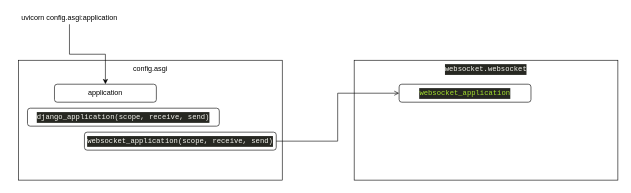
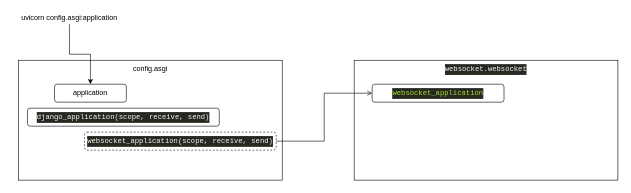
- <mxCell id="4" value="&lt;span&gt;application&lt;/span&gt;" style="rounded=1;whiteSpace=wrap;html=1;" vertex="1" parent="1"><mxGeometry x="90" y="140" width="170" height="30" as="geometry" /></mxCell>
+ <mxCell id="4" value="&lt;span&gt;application&lt;/span&gt;" style="rounded=1;whiteSpace=wrap;html=1;" vertex="1" parent="1"><mxGeometry x="90" y="140" width="120" height="30" as="geometry" /></mxCell>
- <mxCell id="9" value="&lt;div style=&quot;color: rgb(248 , 248 , 242) ; background-color: rgb(39 , 40 , 34) ; font-family: &amp;#34;menlo&amp;#34; , &amp;#34;monaco&amp;#34; , &amp;#34;courier new&amp;#34; , monospace ; line-height: 18px&quot;&gt;&lt;span style=&quot;color: #a6e22e&quot;&gt;websocket_application&lt;/span&gt;&lt;/div&gt;" style="rounded=1;whiteSpace=wrap;html=1;" vertex="1" parent="1"><mxGeometry x="665" y="140" width="220" height="30" as="geometry" /></mxCell>
+ <mxCell id="9" value="&lt;div style=&quot;color: rgb(248 , 248 , 242) ; background-color: rgb(39 , 40 , 34) ; font-family: &amp;#34;menlo&amp;#34; , &amp;#34;monaco&amp;#34; , &amp;#34;courier new&amp;#34; , monospace ; line-height: 18px&quot;&gt;&lt;span style=&quot;color: #a6e22e&quot;&gt;websocket_application&lt;/span&gt;&lt;/div&gt;" style="rounded=1;whiteSpace=wrap;html=1;" vertex="1" parent="1"><mxGeometry x="620" y="140" width="220" height="30" as="geometry" /></mxCell>
- <mxCell id="5" value="&lt;div style=&quot;color: rgb(248 , 248 , 242) ; background-color: rgb(39 , 40 , 34) ; font-family: &amp;#34;menlo&amp;#34; , &amp;#34;monaco&amp;#34; , &amp;#34;courier new&amp;#34; , monospace ; line-height: 18px&quot;&gt;websocket_application(scope, receive, send)&lt;/div&gt;" style="rounded=1;whiteSpace=wrap;html=1;" vertex="1" parent="1"><mxGeometry x="140" y="220" width="320" height="30" as="geometry" /></mxCell>
+ <mxCell id="5" value="&lt;div style=&quot;color: rgb(248 , 248 , 242) ; background-color: rgb(39 , 40 , 34) ; font-family: &amp;#34;menlo&amp;#34; , &amp;#34;monaco&amp;#34; , &amp;#34;courier new&amp;#34; , monospace ; line-height: 18px&quot;&gt;websocket_application(scope, receive, send)&lt;/div&gt;" style="rounded=1;whiteSpace=wrap;html=1;dashed=1;" vertex="1" parent="1"><mxGeometry x="140" y="220" width="320" height="30" as="geometry" /></mxCell>
